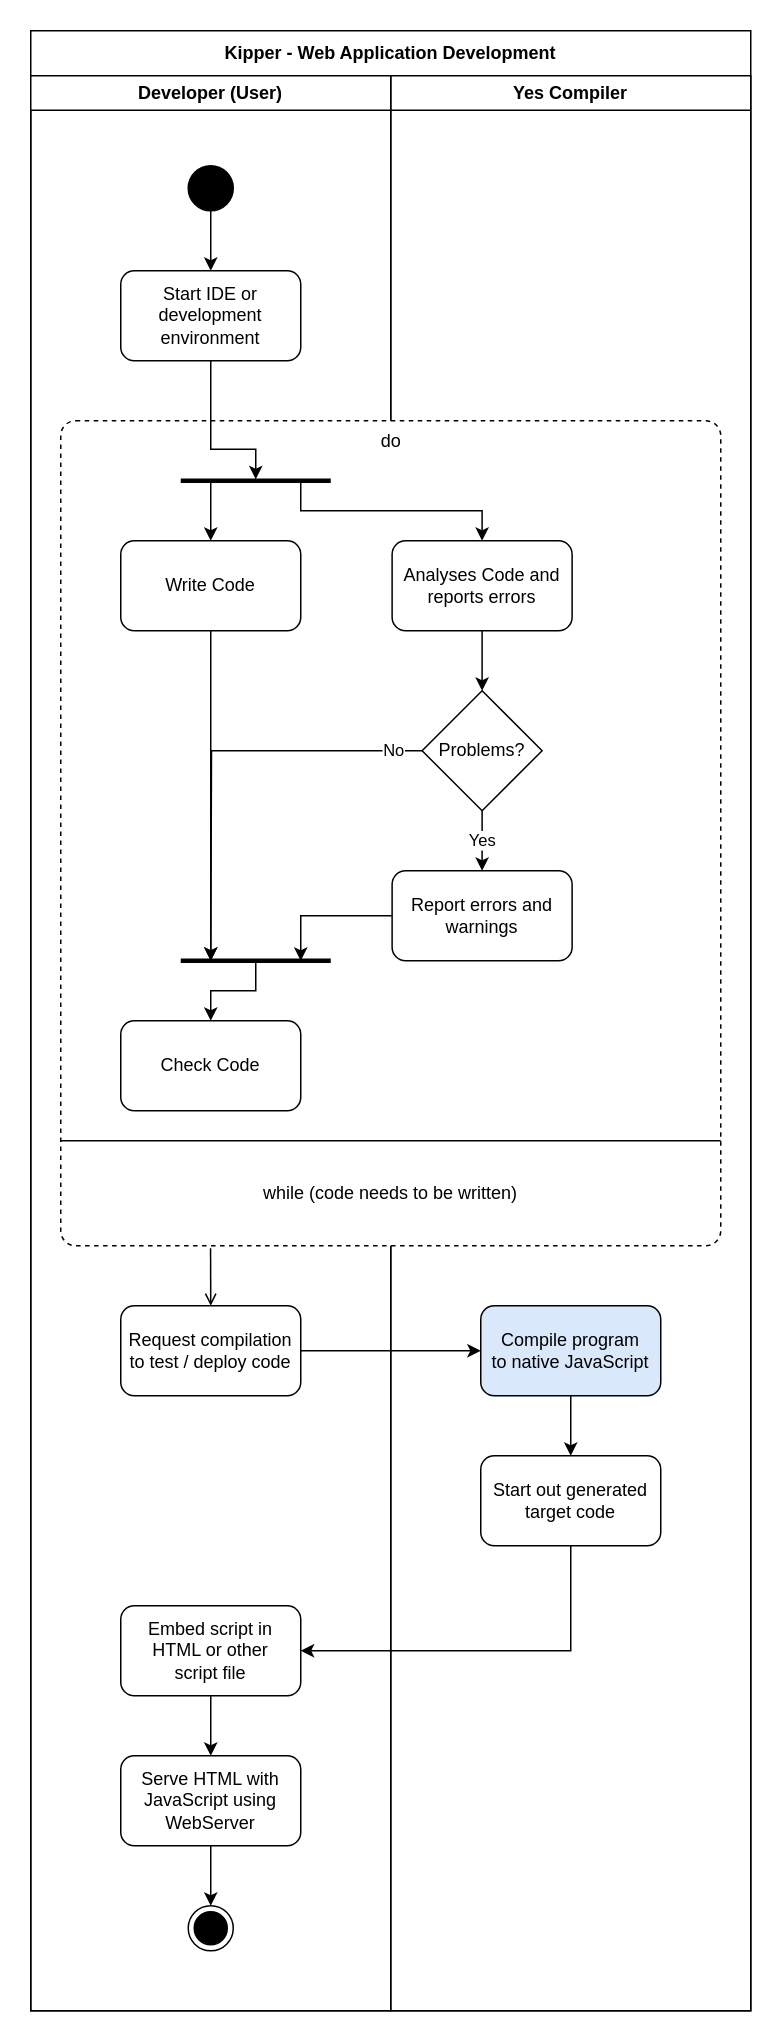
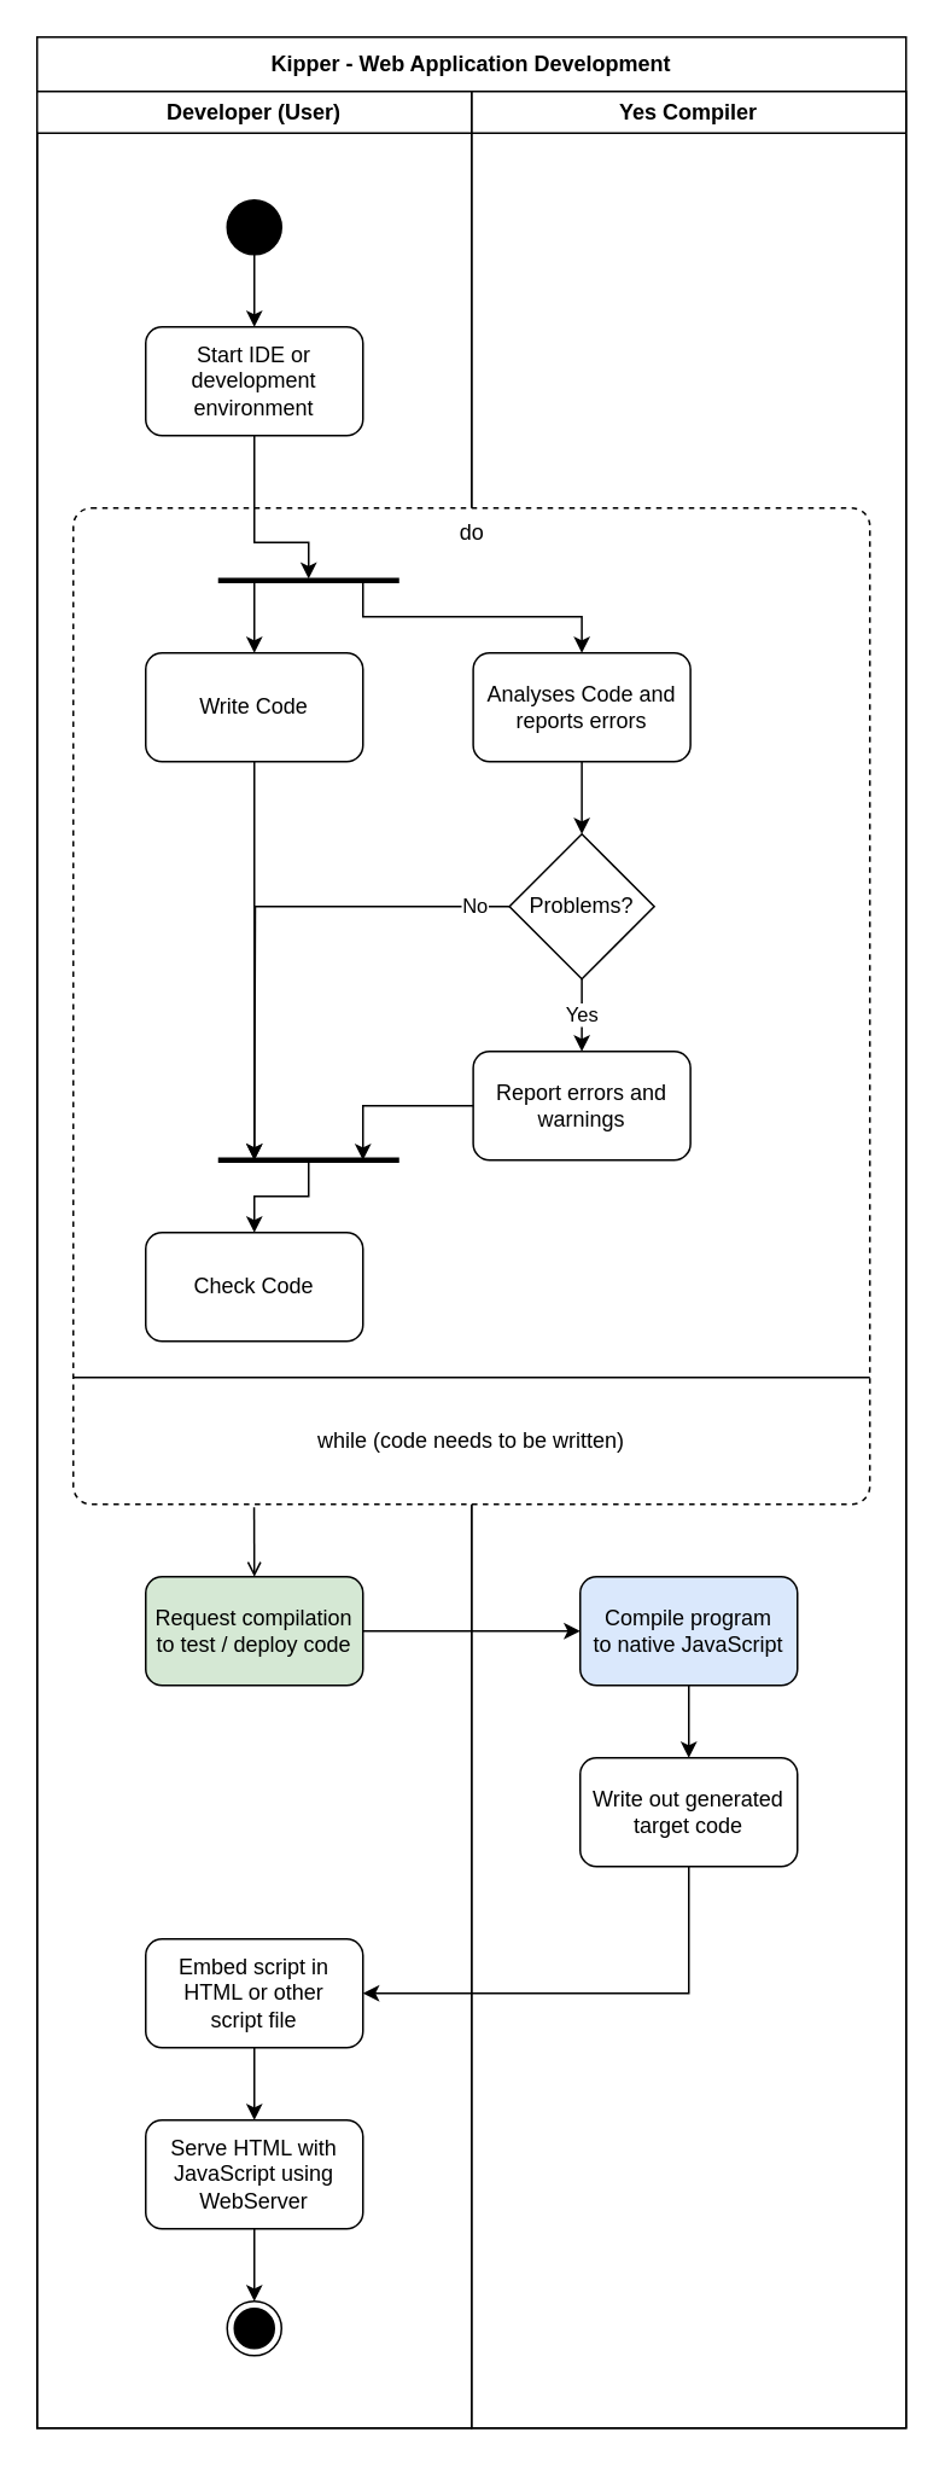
- <mxCell id="21" value="Request compilation&lt;br style=&quot;border-color: var(--border-color);&quot;&gt;to test / deploy code" style="rounded=1;whiteSpace=wrap;html=1;" parent="4" vertex="1"><mxGeometry x="60" y="820" width="120" height="60" as="geometry" /></mxCell>
+ <mxCell id="21" value="Request compilation&lt;br style=&quot;border-color: var(--border-color);&quot;&gt;to test / deploy code" style="rounded=1;whiteSpace=wrap;html=1;fillColor=#d5e8d4;" parent="4" vertex="1"><mxGeometry x="60" y="820" width="120" height="60" as="geometry" /></mxCell>
- <mxCell id="19" value="Start out generated&lt;br&gt;target code" style="rounded=1;whiteSpace=wrap;html=1;" parent="4" vertex="1"><mxGeometry x="300" y="920" width="120" height="60" as="geometry" /></mxCell>
+ <mxCell id="19" value="Write out generated&lt;br&gt;target code" style="rounded=1;whiteSpace=wrap;html=1;" parent="4" vertex="1"><mxGeometry x="300" y="920" width="120" height="60" as="geometry" /></mxCell>
